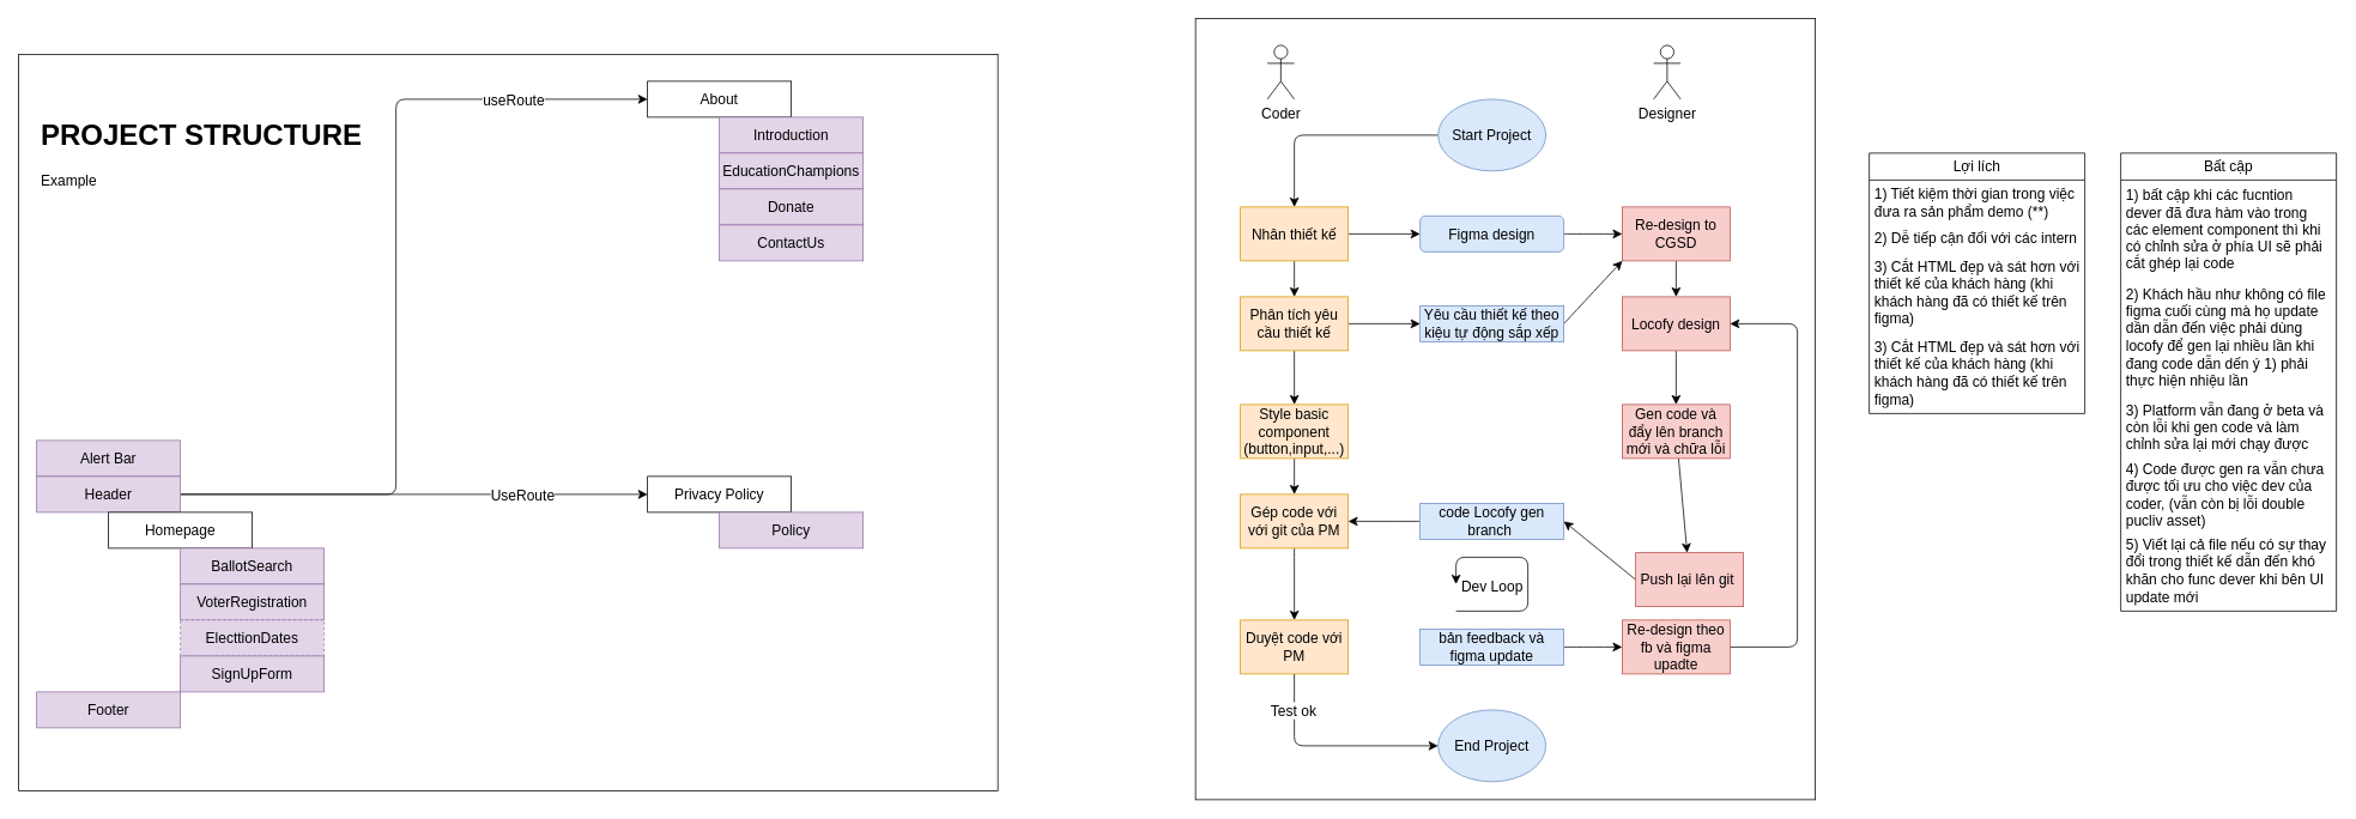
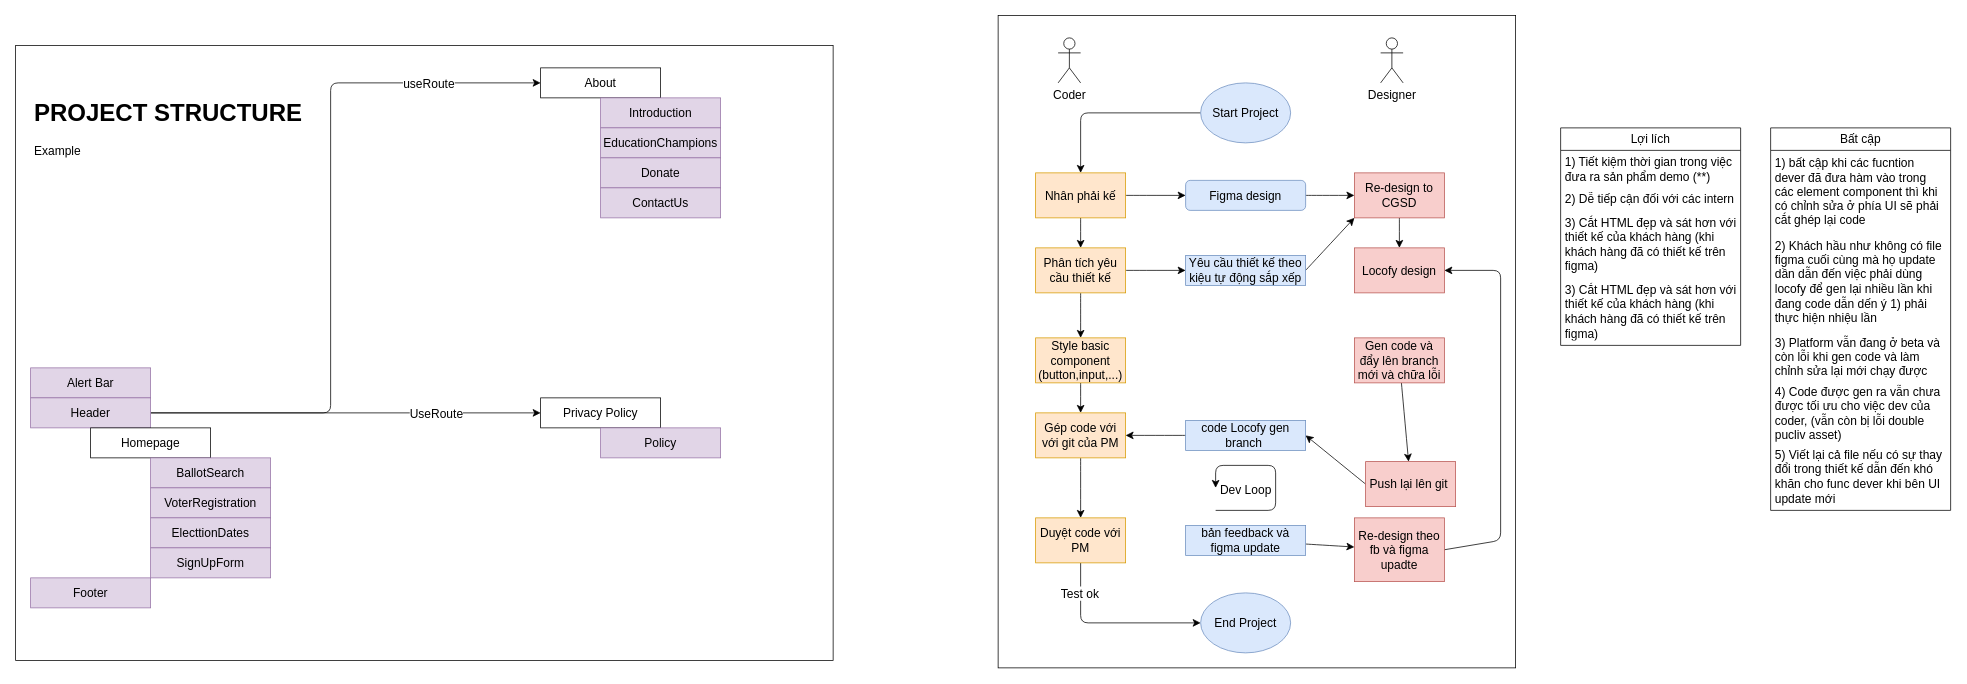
- <mxCell id="32" value="Nhân thiết kế" style="rounded=0;whiteSpace=wrap;html=1;fontSize=16;fillColor=#ffe6cc;strokeColor=#d79b00;" parent="1" vertex="1"><mxGeometry x="1380" y="230" width="120" height="60" as="geometry" /></mxCell>
+ <mxCell id="32" value="Nhân phải kế" style="rounded=0;whiteSpace=wrap;html=1;fontSize=16;fillColor=#ffe6cc;strokeColor=#d79b00;" parent="1" vertex="1"><mxGeometry x="1380" y="230" width="120" height="60" as="geometry" /></mxCell>
- <mxCell id="33" value="" style="edgeStyle=none;curved=1;rounded=0;orthogonalLoop=1;jettySize=auto;html=1;fontSize=12;startSize=8;endSize=8;" parent="1" source="34" target="41" edge="1"><mxGeometry relative="1" as="geometry" /></mxCell>
- <mxCell id="14" value="ElecttionDates" style="rounded=0;whiteSpace=wrap;html=1;fontSize=16;fillColor=#e1d5e7;strokeColor=#9673a6;dashed=1;" parent="1" vertex="1"><mxGeometry x="200" y="690" width="160" height="40" as="geometry" /></mxCell>
+ <mxCell id="14" value="ElecttionDates" style="rounded=0;whiteSpace=wrap;html=1;fontSize=16;fillColor=#e1d5e7;strokeColor=#9673a6;" parent="1" vertex="1"><mxGeometry x="200" y="690" width="160" height="40" as="geometry" /></mxCell>
- <mxCell id="56" value="Re-design theo fb và figma upadte" style="rounded=0;whiteSpace=wrap;html=1;fontSize=16;fillColor=#f8cecc;strokeColor=#b85450;" parent="1" vertex="1"><mxGeometry x="1805" y="690" width="120" height="60" as="geometry" /></mxCell>
+ <mxCell id="56" value="Re-design theo fb và figma upadte" style="rounded=0;whiteSpace=wrap;html=1;fontSize=16;fillColor=#f8cecc;strokeColor=#b85450;" parent="1" vertex="1"><mxGeometry x="1805" y="690" width="120" height="85" as="geometry" /></mxCell>
